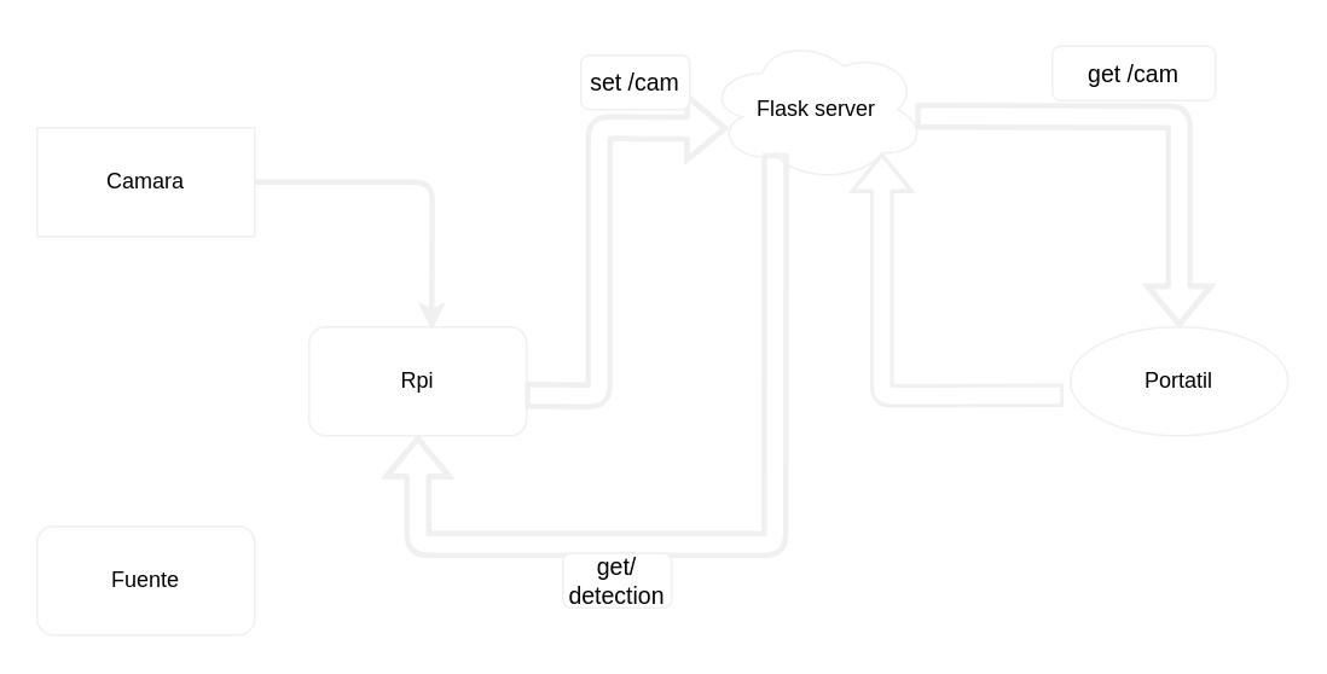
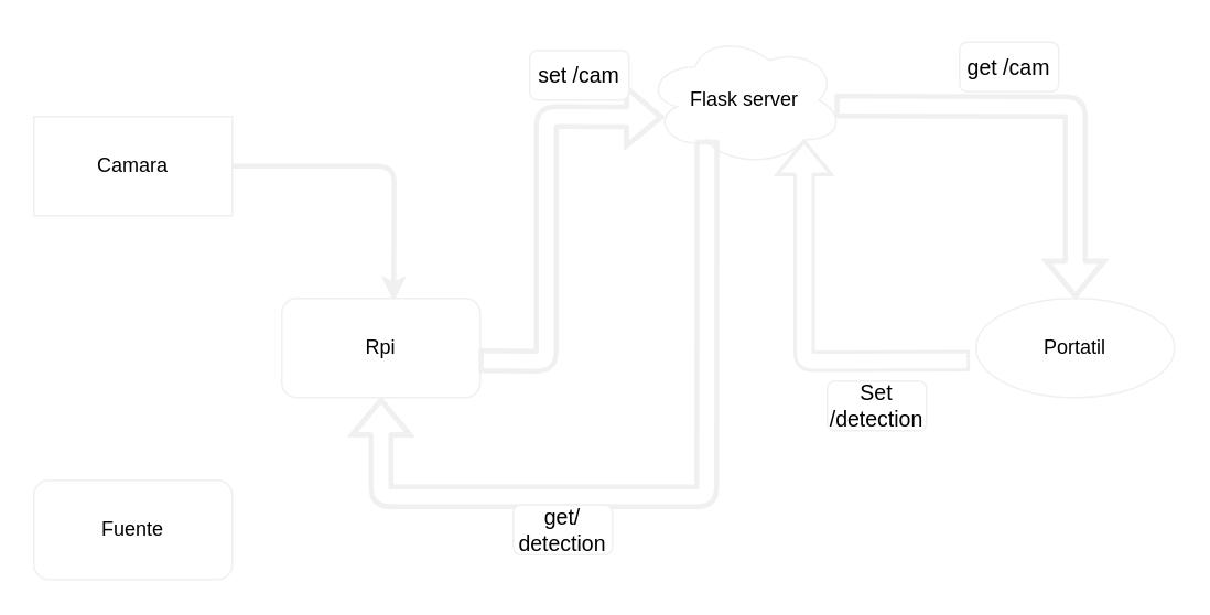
- <mxCell id="11" value="&lt;font style=&quot;font-size: 13px;&quot;&gt;get /cam&lt;/font&gt;" style="text;html=1;strokeColor=#F0F0F0;fillColor=default;align=center;verticalAlign=middle;whiteSpace=wrap;rounded=1;" parent="1" vertex="1"><mxGeometry x="580" y="25" width="90" height="30" as="geometry" /></mxCell>
+ <mxCell id="11" value="&lt;font style=&quot;font-size: 13px;&quot;&gt;get /cam&lt;/font&gt;" style="text;html=1;strokeColor=#F0F0F0;fillColor=default;align=center;verticalAlign=middle;whiteSpace=wrap;rounded=1;" parent="1" vertex="1"><mxGeometry x="580" y="25" width="60" height="30" as="geometry" /></mxCell>
+ <mxCell id="13" value="&lt;font style=&quot;font-size: 13px;&quot;&gt;Set /detection&lt;/font&gt;" style="text;html=1;strokeColor=#F0F0F0;fillColor=default;align=center;verticalAlign=middle;whiteSpace=wrap;rounded=1;" parent="1" vertex="1"><mxGeometry x="500" y="230" width="60" height="30" as="geometry" /></mxCell>
